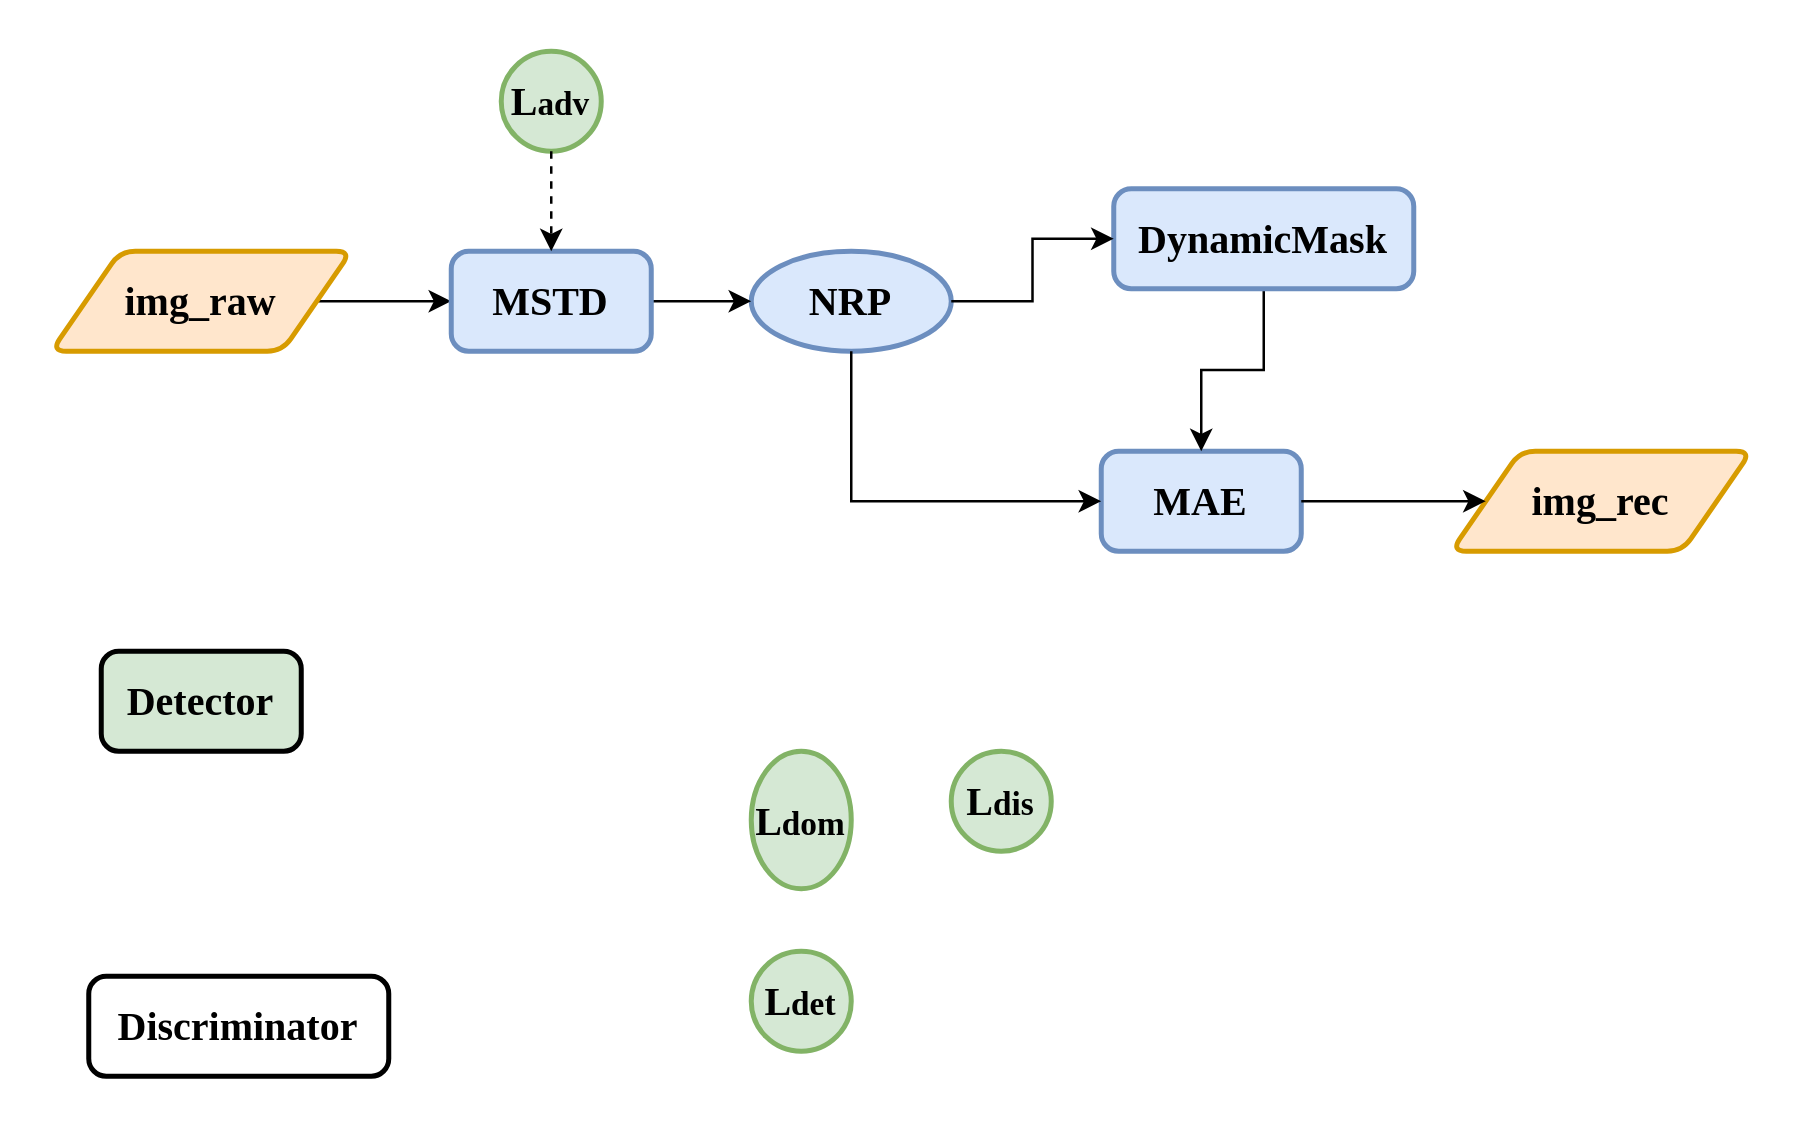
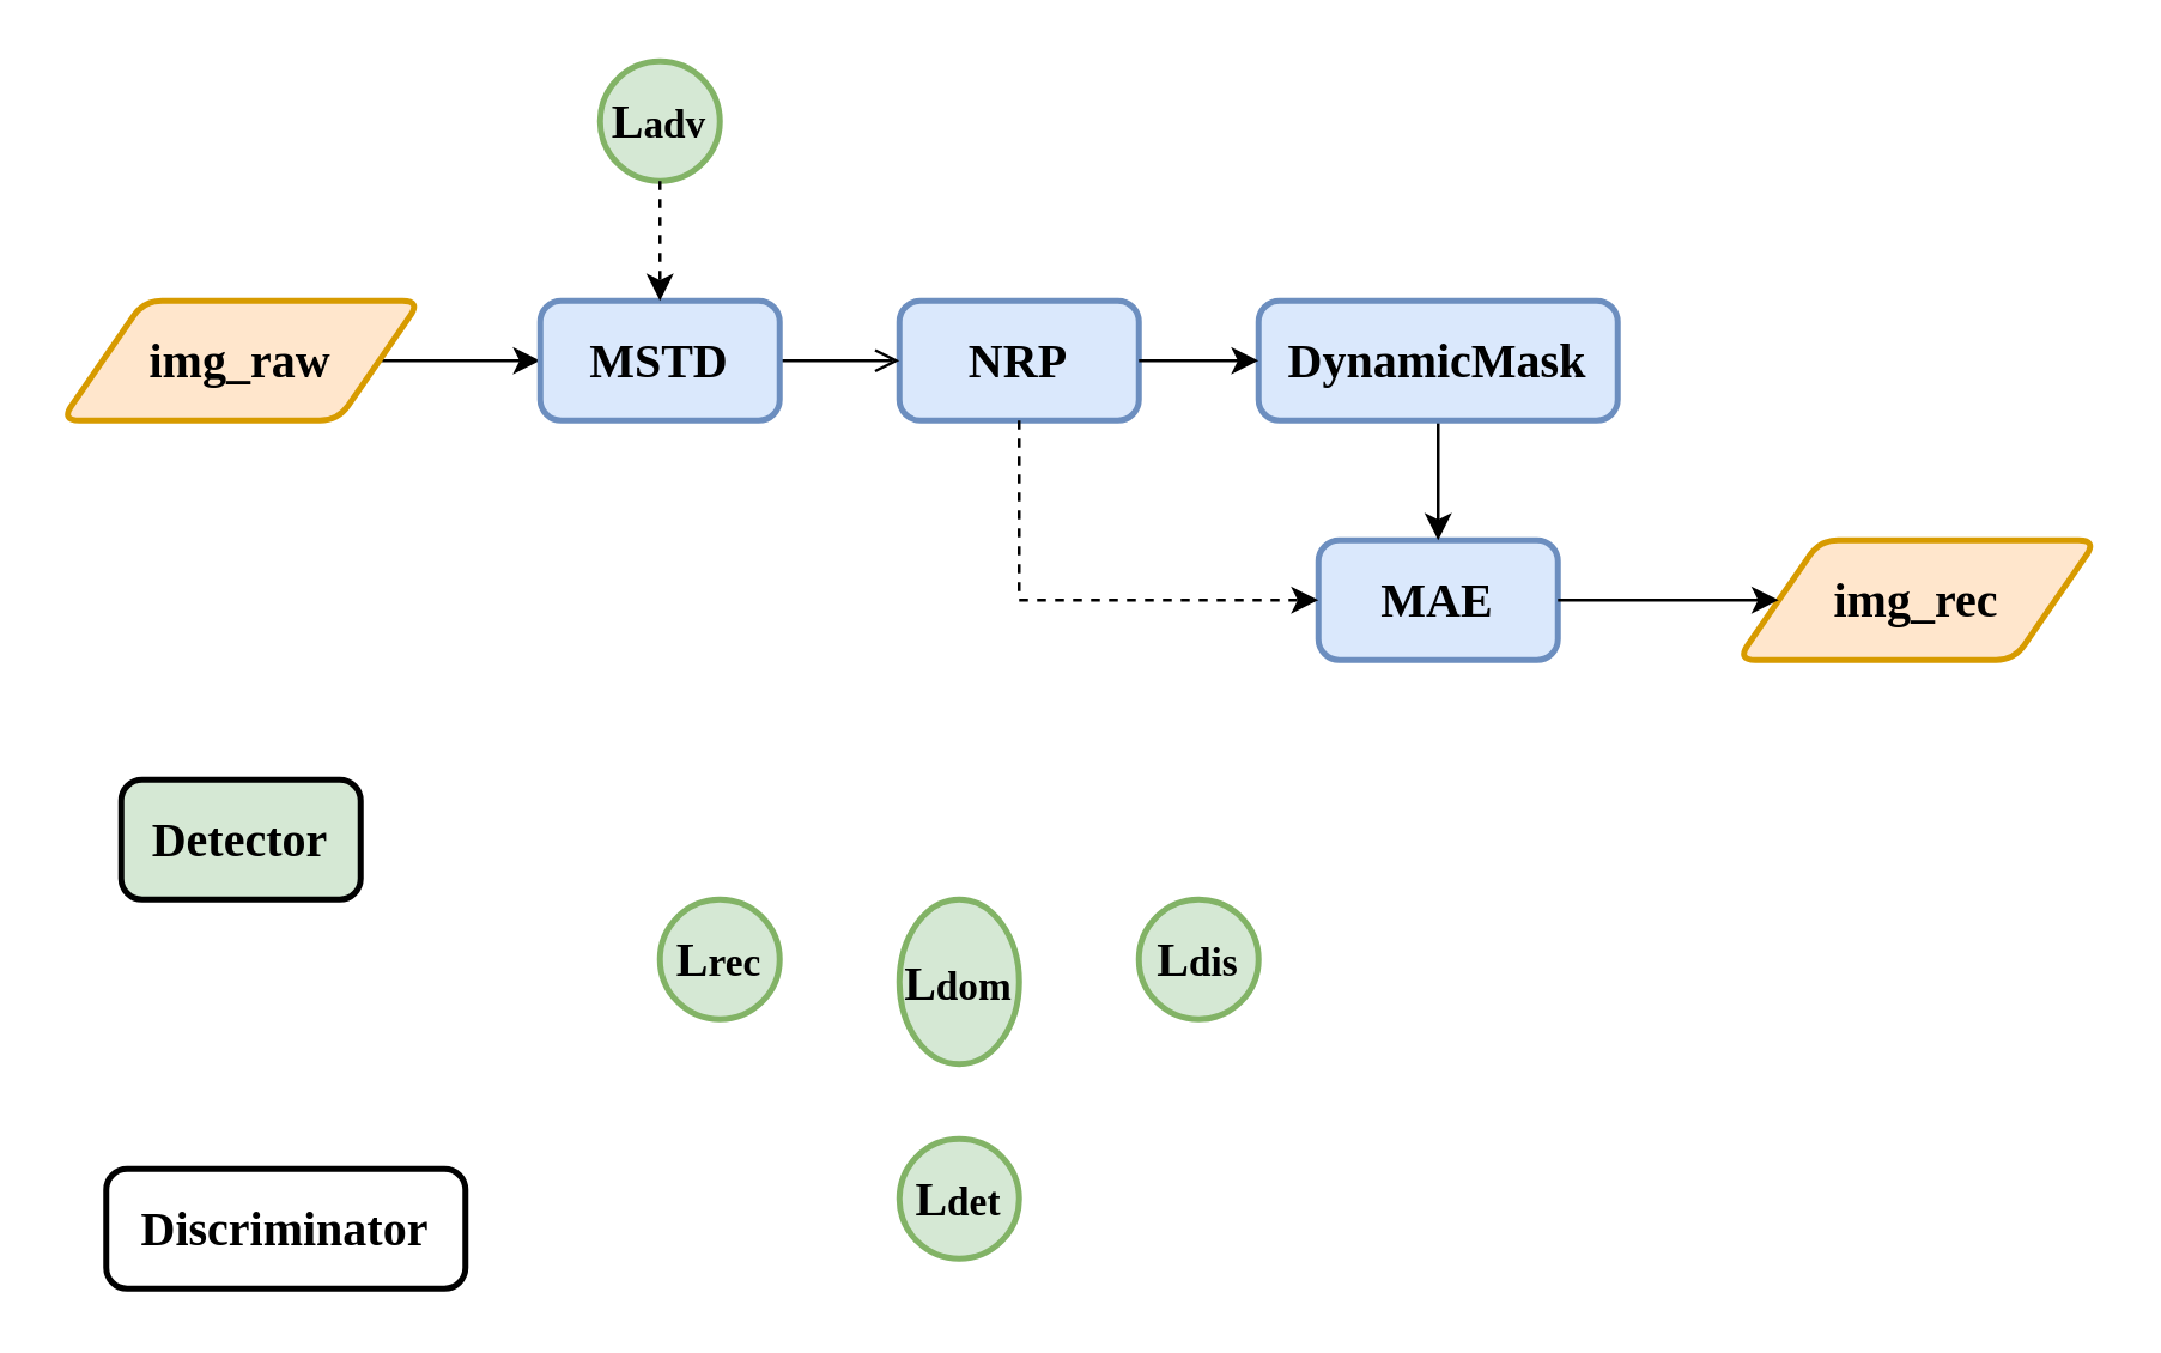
- <mxCell id="15" value="&lt;b&gt;DynamicMask&lt;/b&gt;" style="rounded=1;whiteSpace=wrap;html=1;absoluteArcSize=1;arcSize=14;strokeWidth=2;fontFamily=Comic Sans MS;fontSize=16;fillColor=#dae8fc;strokeColor=#6c8ebf;" vertex="1" parent="4"><mxGeometry x="425" y="55" width="120" height="40" as="geometry" /></mxCell>
+ <mxCell id="15" value="&lt;b&gt;DynamicMask&lt;/b&gt;" style="rounded=1;whiteSpace=wrap;html=1;absoluteArcSize=1;arcSize=14;strokeWidth=2;fontFamily=Comic Sans MS;fontSize=16;fillColor=#dae8fc;strokeColor=#6c8ebf;" vertex="1" parent="4"><mxGeometry x="400" y="80" width="120" height="40" as="geometry" /></mxCell>
- <mxCell id="9" style="edgeStyle=orthogonalEdgeStyle;rounded=0;orthogonalLoop=1;jettySize=auto;html=1;exitX=1;exitY=0.5;exitDx=0;exitDy=0;entryX=0;entryY=0.5;entryDx=0;entryDy=0;fontFamily=Comic Sans MS;fontSize=16;" edge="1" parent="4" source="10" target="8"><mxGeometry relative="1" as="geometry" /></mxCell>
+ <mxCell id="9" style="edgeStyle=orthogonalEdgeStyle;rounded=0;orthogonalLoop=1;jettySize=auto;html=1;exitX=1;exitY=0.5;exitDx=0;exitDy=0;entryX=0;entryY=0.5;entryDx=0;entryDy=0;fontFamily=Comic Sans MS;fontSize=16;endArrow=open;" edge="1" parent="4" source="10" target="8"><mxGeometry relative="1" as="geometry" /></mxCell>
- <mxCell id="8" value="&lt;b&gt;NRP&lt;/b&gt;" style="ellipse;whiteSpace=wrap;html=1;absoluteArcSize=1;arcSize=14;strokeWidth=2;fontFamily=Comic Sans MS;fontSize=16;fillColor=#dae8fc;strokeColor=#6c8ebf;" vertex="1" parent="4"><mxGeometry x="280" y="80" width="80" height="40" as="geometry" /></mxCell>
+ <mxCell id="8" value="&lt;b&gt;NRP&lt;/b&gt;" style="rounded=1;whiteSpace=wrap;html=1;absoluteArcSize=1;arcSize=14;strokeWidth=2;fontFamily=Comic Sans MS;fontSize=16;fillColor=#dae8fc;strokeColor=#6c8ebf;" vertex="1" parent="4"><mxGeometry x="280" y="80" width="80" height="40" as="geometry" /></mxCell>
- <mxCell id="13" style="edgeStyle=orthogonalEdgeStyle;rounded=0;orthogonalLoop=1;jettySize=auto;html=1;exitX=0.5;exitY=1;exitDx=0;exitDy=0;entryX=0;entryY=0.5;entryDx=0;entryDy=0;fontFamily=Comic Sans MS;fontSize=16;" edge="1" parent="4" source="8" target="12"><mxGeometry relative="1" as="geometry" /></mxCell>
+ <mxCell id="13" style="edgeStyle=orthogonalEdgeStyle;rounded=0;orthogonalLoop=1;jettySize=auto;html=1;exitX=0.5;exitY=1;exitDx=0;exitDy=0;entryX=0;entryY=0.5;entryDx=0;entryDy=0;fontFamily=Comic Sans MS;fontSize=16;dashed=1;" edge="1" parent="4" source="8" target="12"><mxGeometry relative="1" as="geometry" /></mxCell>
+ <mxCell id="19" value="&lt;b&gt;L&lt;span style=&quot;font-size: 13.333px;&quot;&gt;rec&lt;/span&gt;&lt;/b&gt;" style="strokeWidth=2;html=1;shape=mxgraph.flowchart.start_2;whiteSpace=wrap;fontFamily=Comic Sans MS;fontSize=16;fillColor=#d5e8d4;strokeColor=#82b366;" vertex="1" parent="1"><mxGeometry x="220" y="300" width="40" height="40" as="geometry" /></mxCell>
